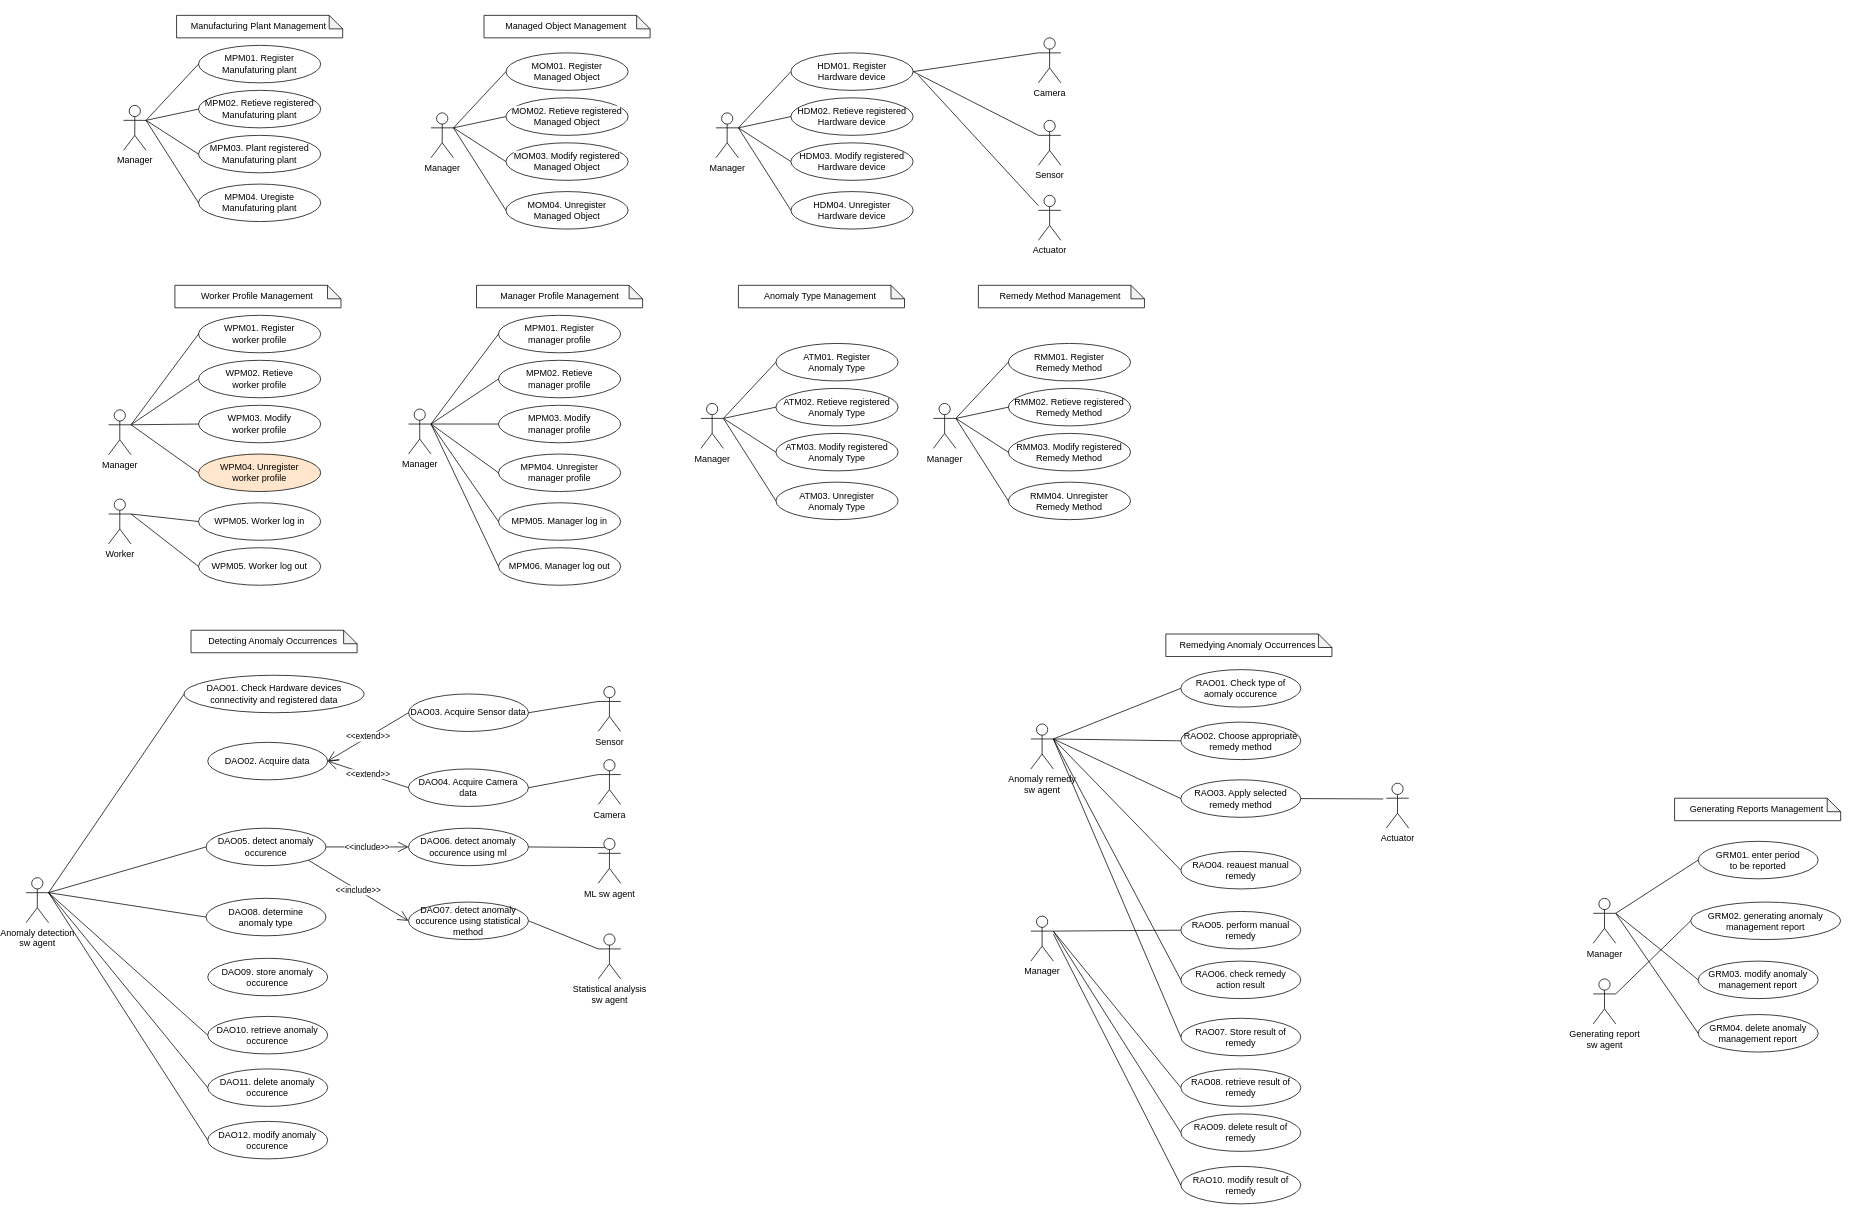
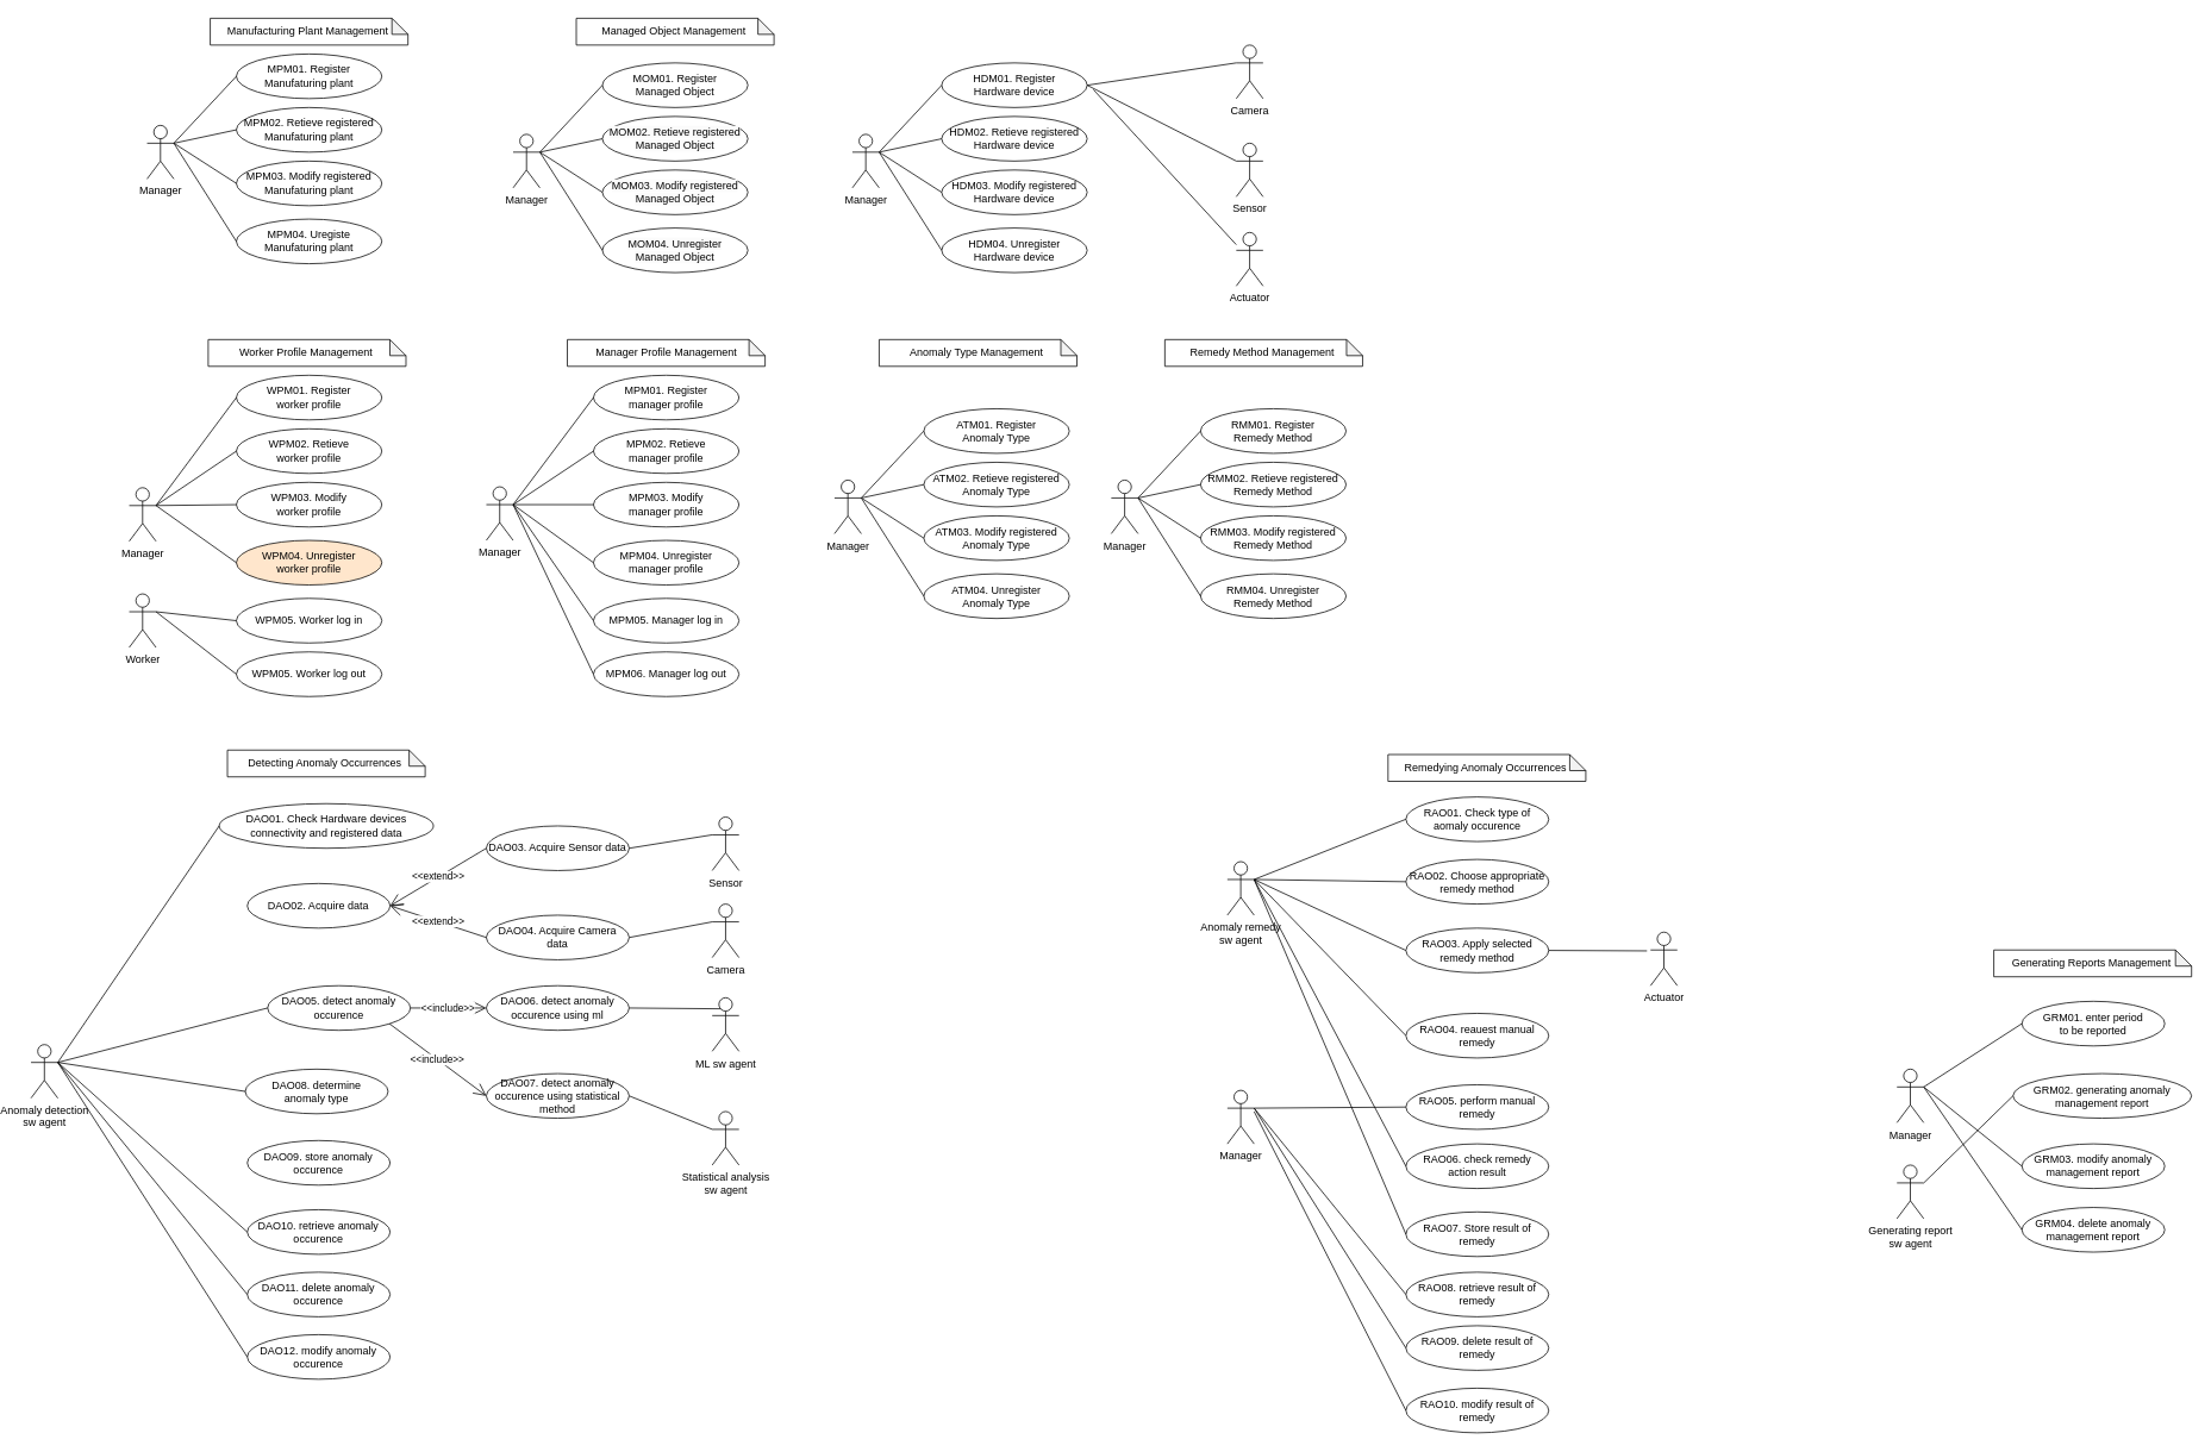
- <mxCell id="5" value="MPM03. Plant registered Manufaturing plant" style="ellipse;whiteSpace=wrap;html=1;" vertex="1" parent="1"><mxGeometry x="250" y="180" width="163" height="50" as="geometry" /></mxCell>
+ <mxCell id="5" value="MPM03. Modify registered Manufaturing plant" style="ellipse;whiteSpace=wrap;html=1;" vertex="1" parent="1"><mxGeometry x="250" y="180" width="163" height="50" as="geometry" /></mxCell>
- <mxCell id="59" value="ATM03. Unregister &lt;br&gt;Anomaly Type" style="ellipse;whiteSpace=wrap;html=1;" vertex="1" parent="1"><mxGeometry x="1020" y="642.5" width="163" height="50" as="geometry" /></mxCell>
+ <mxCell id="59" value="ATM04. Unregister &lt;br&gt;Anomaly Type" style="ellipse;whiteSpace=wrap;html=1;" vertex="1" parent="1"><mxGeometry x="1020" y="642.5" width="163" height="50" as="geometry" /></mxCell>
- <mxCell id="76" value="DAO05. detect anomaly occurence" style="ellipse;whiteSpace=wrap;html=1;" vertex="1" parent="1"><mxGeometry x="260" y="1104" width="160" height="50" as="geometry" /></mxCell>
+ <mxCell id="76" value="DAO05. detect anomaly occurence" style="ellipse;whiteSpace=wrap;html=1;" vertex="1" parent="1"><mxGeometry x="285" y="1104" width="160" height="50" as="geometry" /></mxCell>
